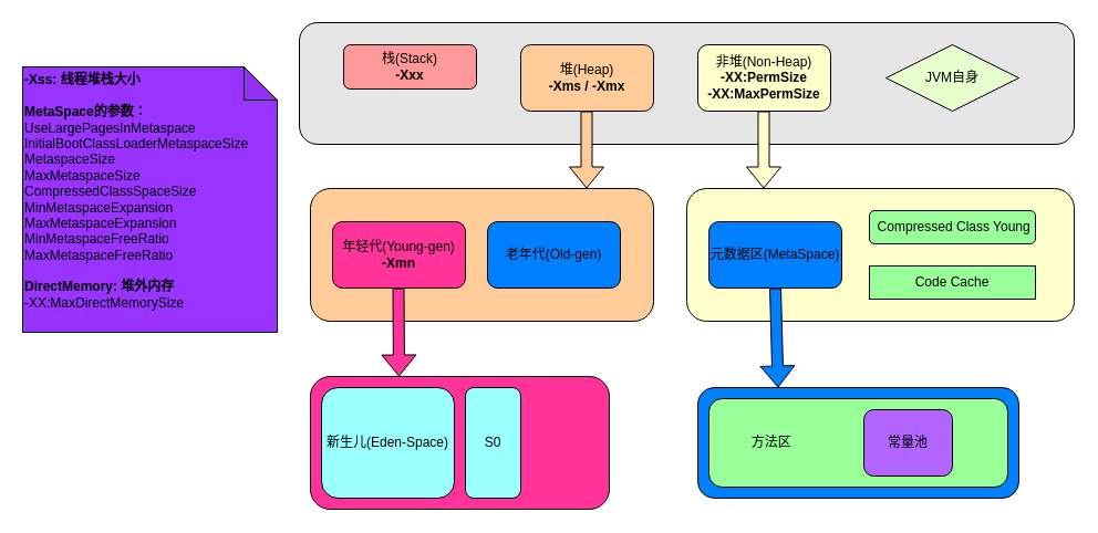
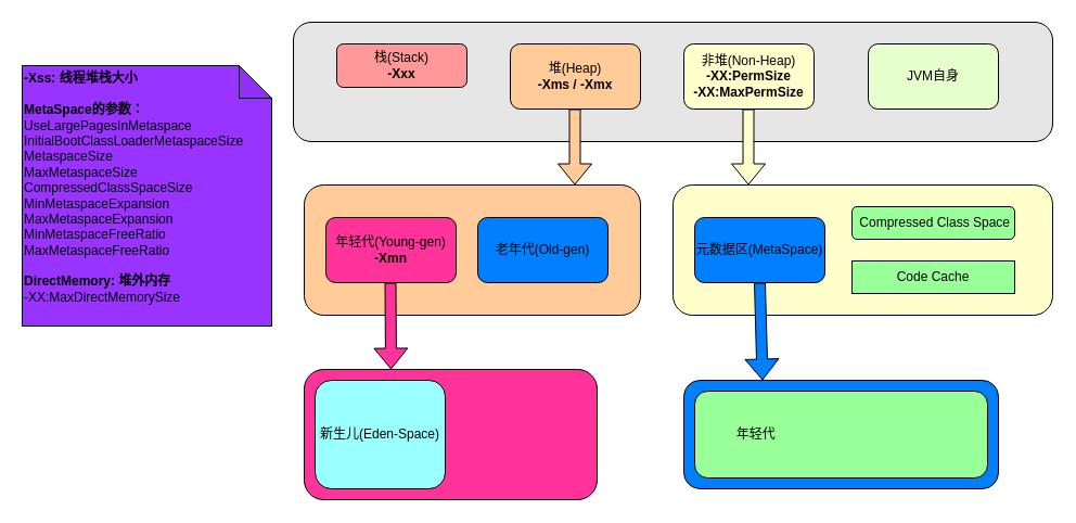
- <mxCell id="6" value="JVM自身" style="rhombus;whiteSpace=wrap;html=1;fillColor=#E6FFCC;" vertex="1" parent="1"><mxGeometry x="800" y="40" width="120" height="60" as="geometry" /></mxCell>
+ <mxCell id="6" value="JVM自身" style="rounded=1;whiteSpace=wrap;html=1;fillColor=#E6FFCC;" vertex="1" parent="1"><mxGeometry x="800" y="40" width="120" height="60" as="geometry" /></mxCell>
- <mxCell id="18" value="&amp;nbsp;Compressed Class Young" style="rounded=1;whiteSpace=wrap;html=1;fillColor=#99FF99;" vertex="1" parent="1"><mxGeometry x="785" y="190" width="150" height="30" as="geometry" /></mxCell>
+ <mxCell id="18" value="&amp;nbsp;Compressed Class Space" style="rounded=1;whiteSpace=wrap;html=1;fillColor=#99FF99;" vertex="1" parent="1"><mxGeometry x="785" y="190" width="150" height="30" as="geometry" /></mxCell>
- <mxCell id="14" value="S0" style="rounded=1;whiteSpace=wrap;html=1;fillColor=#99FFFF;" vertex="1" parent="1"><mxGeometry x="420" y="350" width="50" height="100" as="geometry" /></mxCell>
- <mxCell id="22" value="&amp;nbsp; &amp;nbsp; &amp;nbsp; &amp;nbsp; &amp;nbsp; &amp;nbsp;方法区" style="rounded=1;whiteSpace=wrap;html=1;fillColor=#99FF99;align=left;" vertex="1" parent="1"><mxGeometry x="640" y="360" width="270" height="80" as="geometry" /></mxCell>
+ <mxCell id="22" value="&amp;nbsp; &amp;nbsp; &amp;nbsp; &amp;nbsp; &amp;nbsp; &amp;nbsp;年轻代" style="rounded=1;whiteSpace=wrap;html=1;fillColor=#99FF99;align=left;" vertex="1" parent="1"><mxGeometry x="640" y="360" width="270" height="80" as="geometry" /></mxCell>
- <mxCell id="23" value="常量池" style="rounded=1;whiteSpace=wrap;html=1;fillColor=#B266FF;" vertex="1" parent="1"><mxGeometry x="780" y="370" width="80" height="60" as="geometry" /></mxCell>
